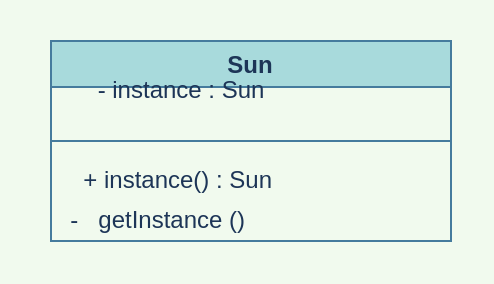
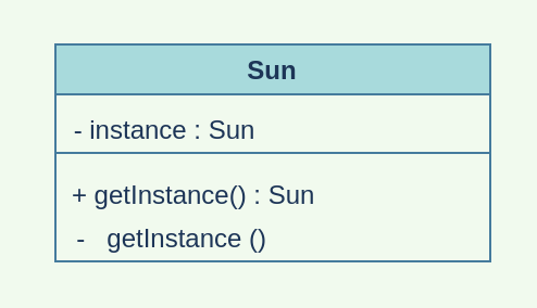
- <mxCell id="3" value="- instance : Sun" style="text;html=1;align=center;verticalAlign=middle;resizable=0;points=[];autosize=1;strokeColor=none;fontColor=#1D3557;" vertex="1" parent="2"><mxGeometry x="15" y="15" width="100" height="20" as="geometry" /></mxCell>
+ <mxCell id="3" value="- instance : Sun" style="text;html=1;align=center;verticalAlign=middle;resizable=0;points=[];autosize=1;strokeColor=none;fontColor=#1D3557;" vertex="1" parent="2"><mxGeometry y="30" width="100" height="20" as="geometry" /></mxCell>
- <mxCell id="5" value="+ instance() : Sun&amp;nbsp;" style="text;html=1;align=center;verticalAlign=middle;resizable=0;points=[];autosize=1;strokeColor=none;fontColor=#1D3557;" vertex="1" parent="2"><mxGeometry y="60" width="130" height="20" as="geometry" /></mxCell>
+ <mxCell id="5" value="+ getInstance() : Sun&amp;nbsp;" style="text;html=1;align=center;verticalAlign=middle;resizable=0;points=[];autosize=1;strokeColor=none;fontColor=#1D3557;" vertex="1" parent="2"><mxGeometry y="60" width="130" height="20" as="geometry" /></mxCell>
